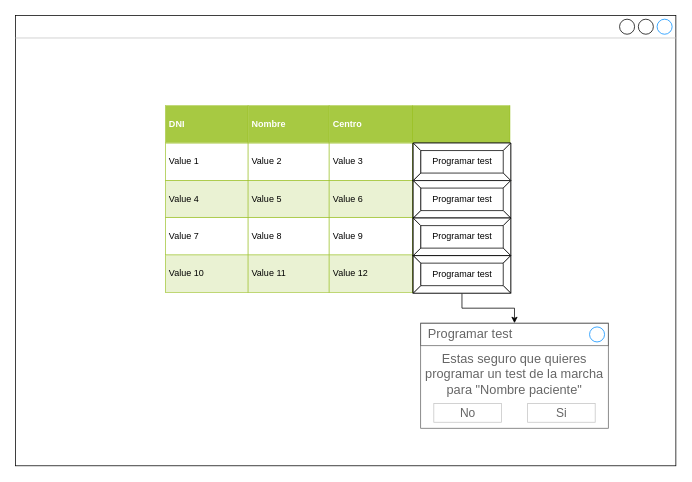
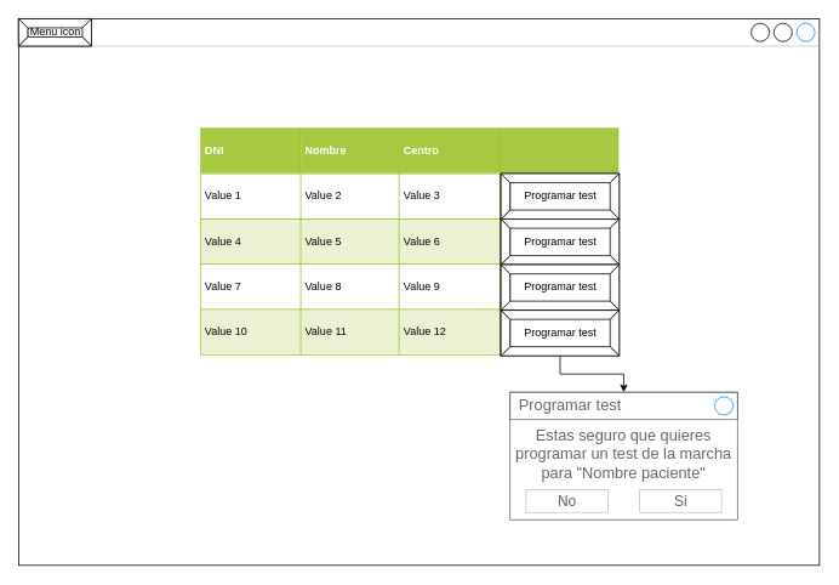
+ <mxCell id="9" value="Menu icon" style="labelPosition=center;verticalLabelPosition=middle;align=center;html=1;shape=mxgraph.basic.button;dx=10;" parent="1" vertex="1"><mxGeometry x="20" y="20" width="80" height="30" as="geometry" /></mxCell>
